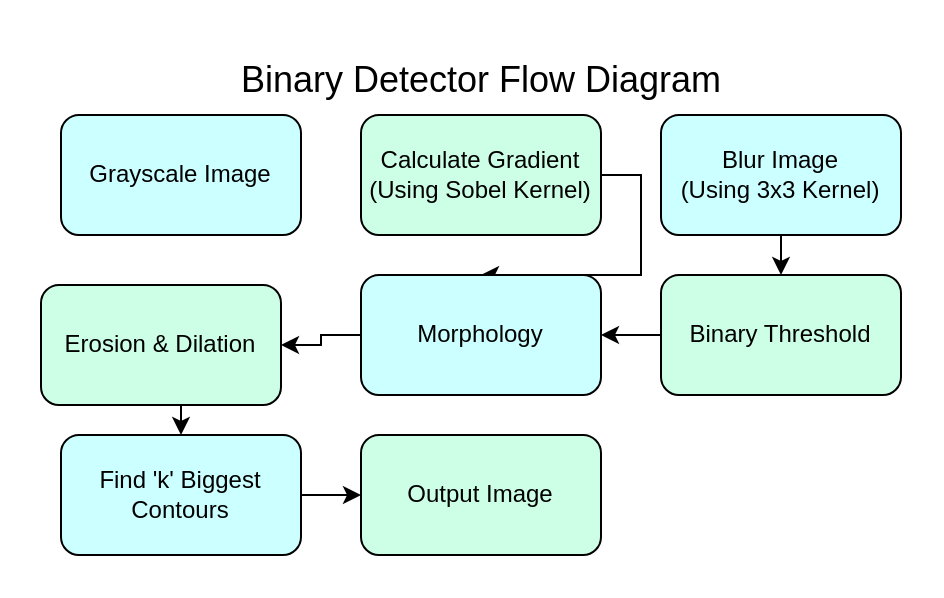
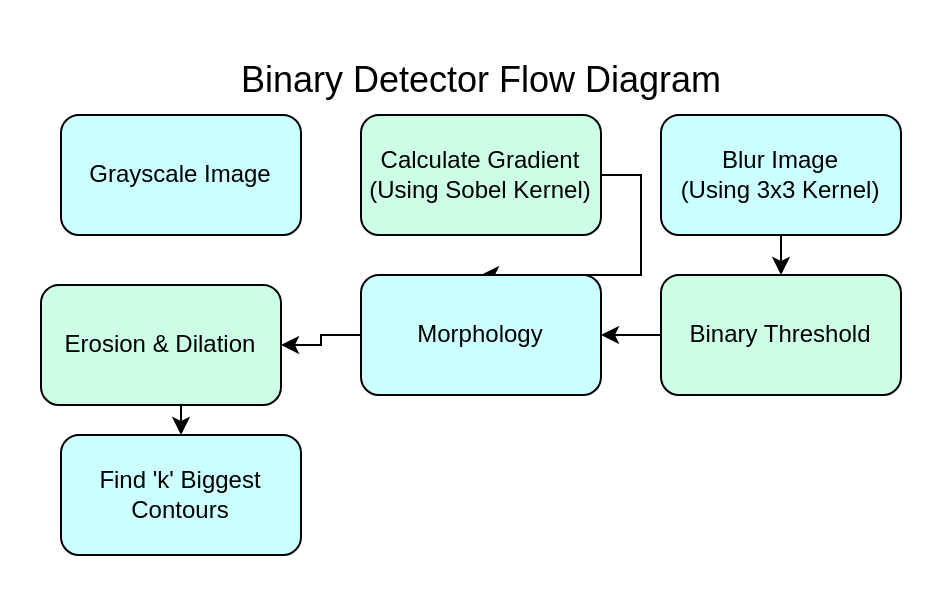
- <mxCell id="13" style="edgeStyle=orthogonalEdgeStyle;rounded=0;orthogonalLoop=1;jettySize=auto;html=1;exitX=1;exitY=0.5;exitDx=0;exitDy=0;entryX=0;entryY=0.5;entryDx=0;entryDy=0;" edge="1" parent="1" source="14" target="15"><mxGeometry relative="1" as="geometry" /></mxCell>
- <mxCell id="15" value="Output Image" style="rounded=1;whiteSpace=wrap;html=1;fillColor=#CCFFE6;" vertex="1" parent="1"><mxGeometry x="180" y="217" width="120" height="60" as="geometry" /></mxCell>
